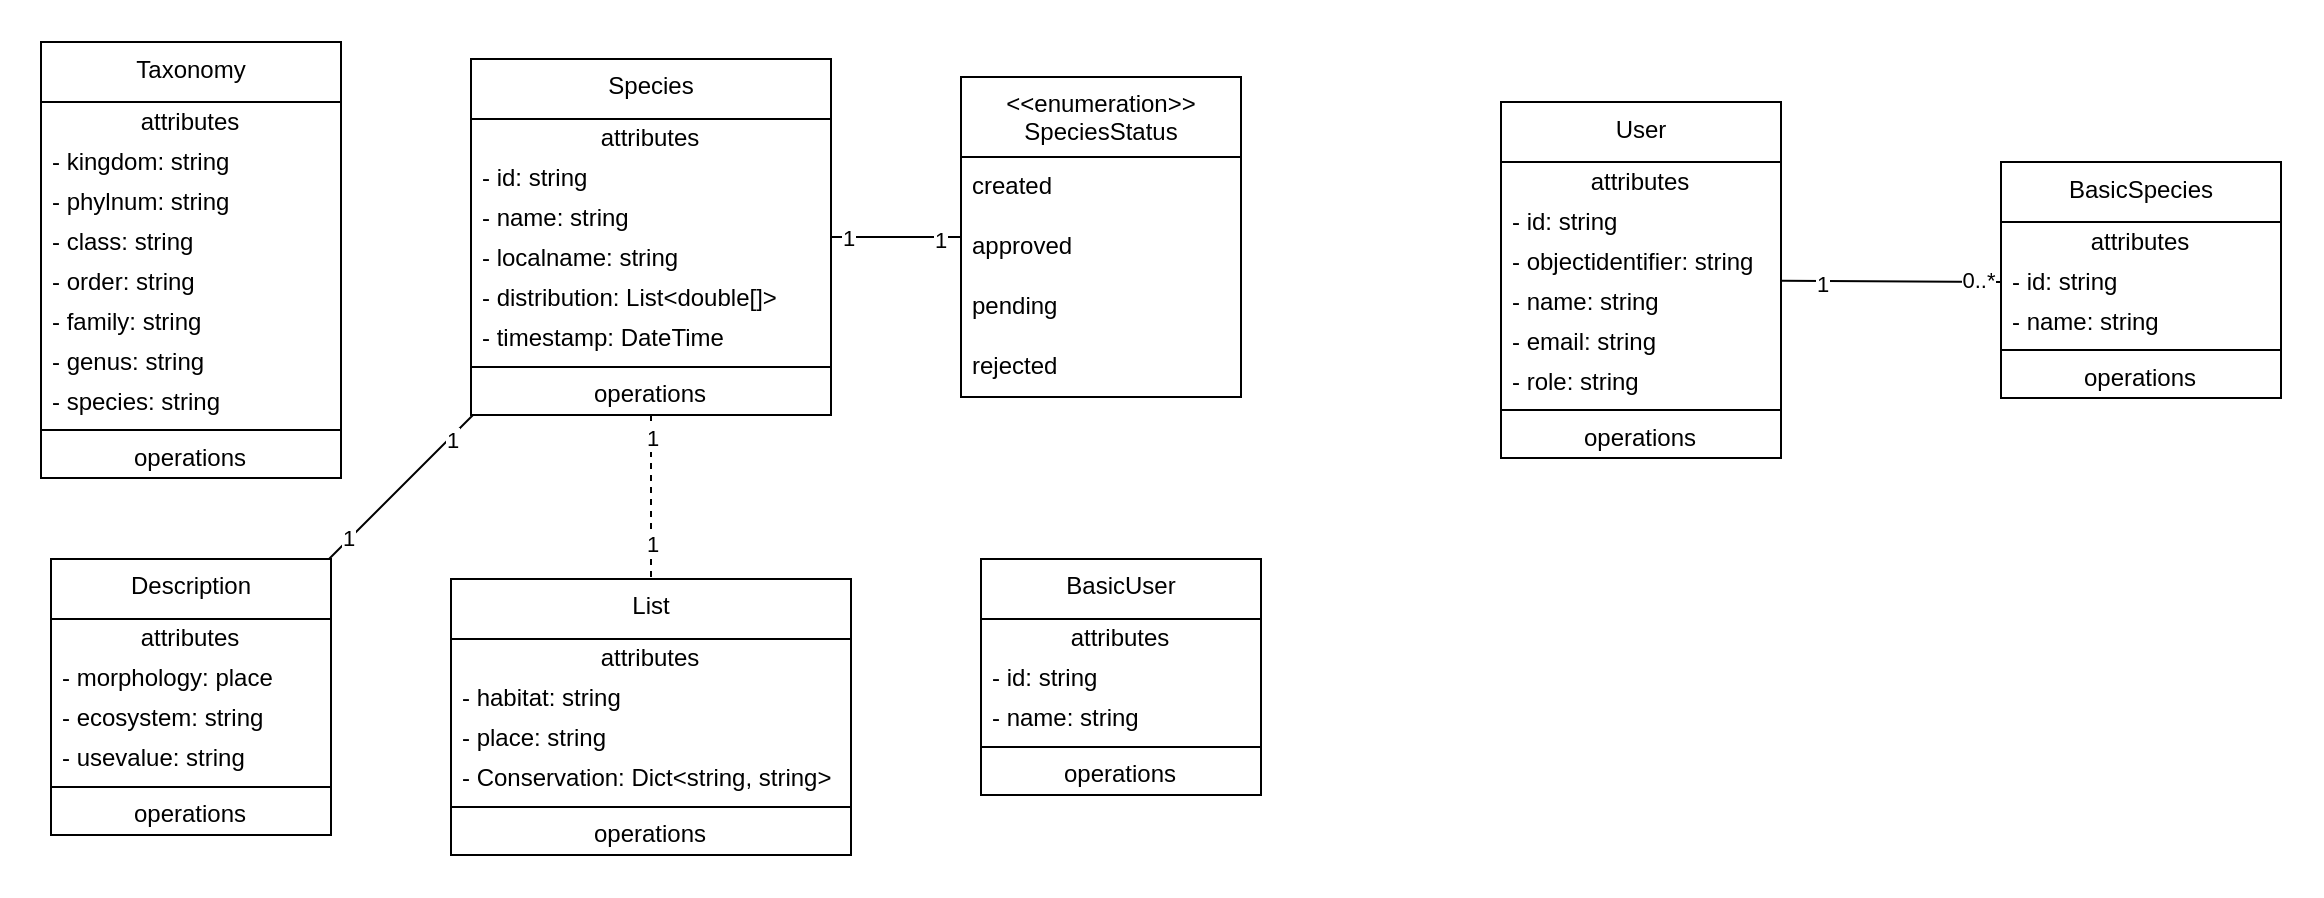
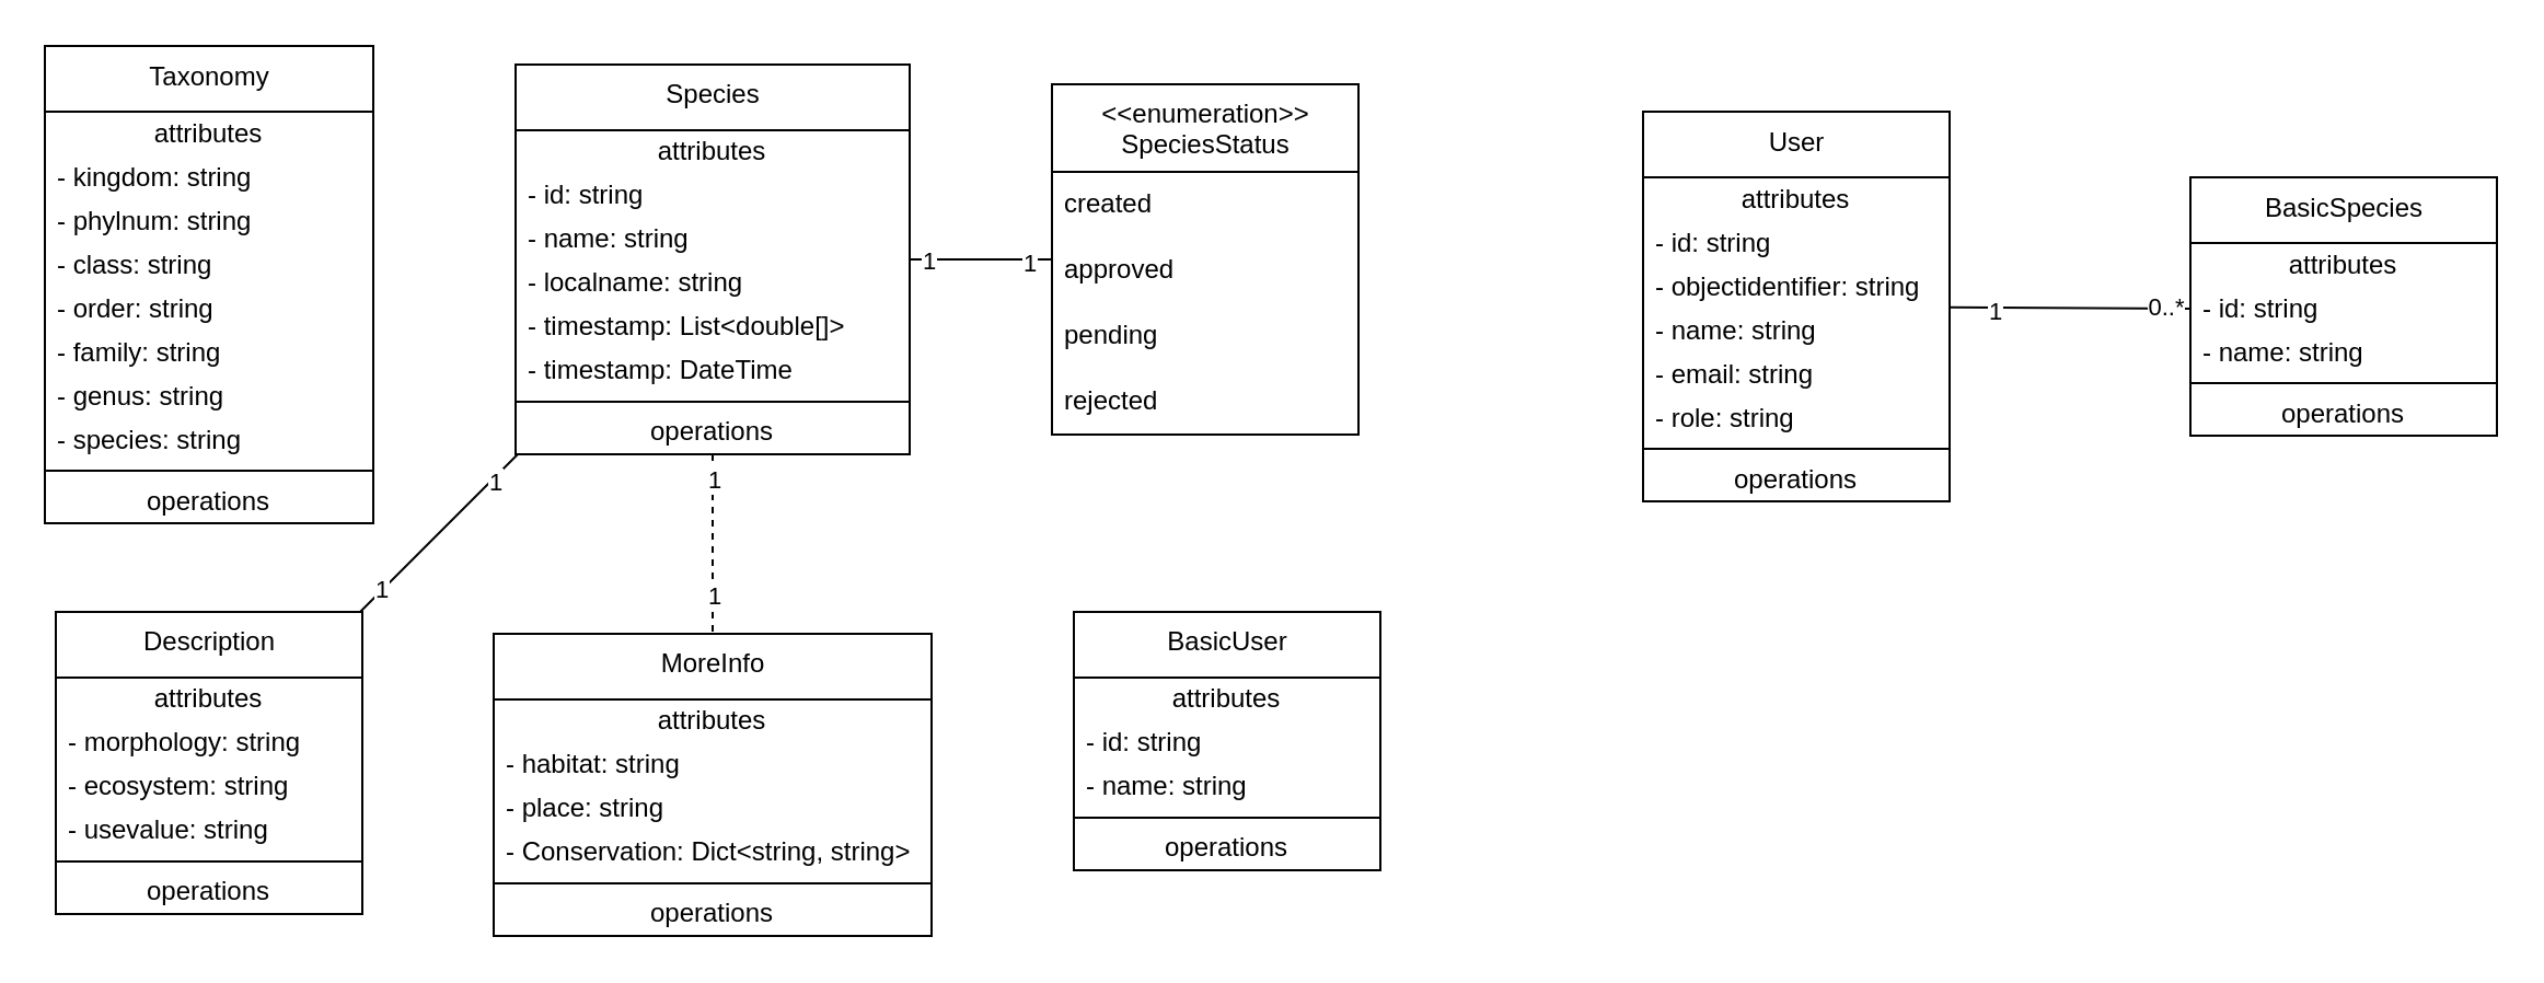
- <mxCell id="27" value="- distribution: List&amp;lt;double[]&amp;gt;" style="text;html=1;strokeColor=none;fillColor=none;align=left;verticalAlign=middle;spacingLeft=4;spacingRight=4;overflow=hidden;rotatable=0;points=[[0,0.5],[1,0.5]];portConstraint=eastwest;" parent="22" vertex="1"><mxGeometry y="110" width="180" height="20" as="geometry" /></mxCell>
+ <mxCell id="27" value="- timestamp: List&amp;lt;double[]&amp;gt;" style="text;html=1;strokeColor=none;fillColor=none;align=left;verticalAlign=middle;spacingLeft=4;spacingRight=4;overflow=hidden;rotatable=0;points=[[0,0.5],[1,0.5]];portConstraint=eastwest;" parent="22" vertex="1"><mxGeometry y="110" width="180" height="20" as="geometry" /></mxCell>
- <mxCell id="43" value="List" style="swimlane;fontStyle=0;align=center;verticalAlign=top;childLayout=stackLayout;horizontal=1;startSize=30;horizontalStack=0;resizeParent=1;resizeParentMax=0;resizeLast=0;collapsible=0;marginBottom=0;html=1;" parent="1" vertex="1"><mxGeometry x="225" y="289" width="200" height="138" as="geometry" /></mxCell>
+ <mxCell id="43" value="MoreInfo" style="swimlane;fontStyle=0;align=center;verticalAlign=top;childLayout=stackLayout;horizontal=1;startSize=30;horizontalStack=0;resizeParent=1;resizeParentMax=0;resizeLast=0;collapsible=0;marginBottom=0;html=1;" parent="1" vertex="1"><mxGeometry x="225" y="289" width="200" height="138" as="geometry" /></mxCell>
- <mxCell id="38" value="- morphology: place" style="text;html=1;strokeColor=none;fillColor=none;align=left;verticalAlign=middle;spacingLeft=4;spacingRight=4;overflow=hidden;rotatable=0;points=[[0,0.5],[1,0.5]];portConstraint=eastwest;" parent="36" vertex="1"><mxGeometry y="50" width="140" height="20" as="geometry" /></mxCell>
+ <mxCell id="38" value="- morphology: string" style="text;html=1;strokeColor=none;fillColor=none;align=left;verticalAlign=middle;spacingLeft=4;spacingRight=4;overflow=hidden;rotatable=0;points=[[0,0.5],[1,0.5]];portConstraint=eastwest;" parent="36" vertex="1"><mxGeometry y="50" width="140" height="20" as="geometry" /></mxCell>
